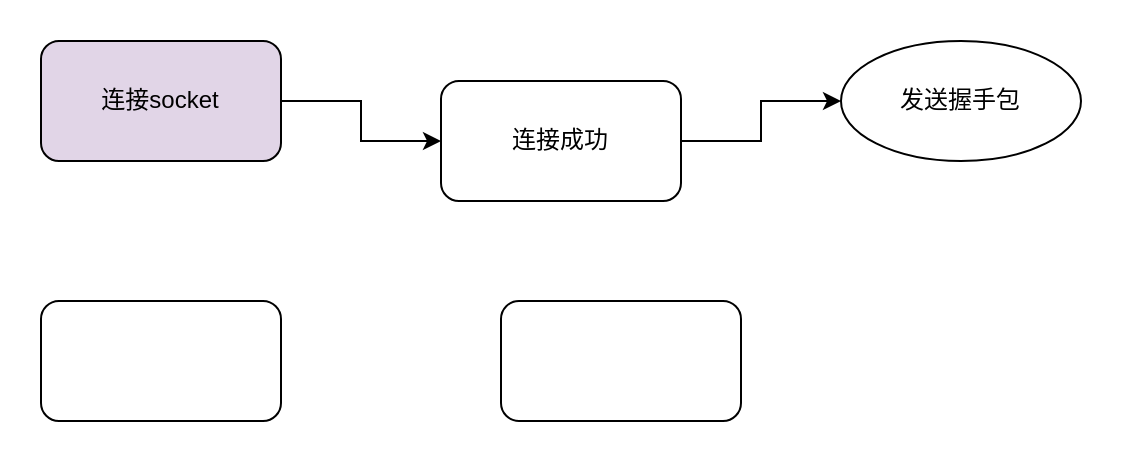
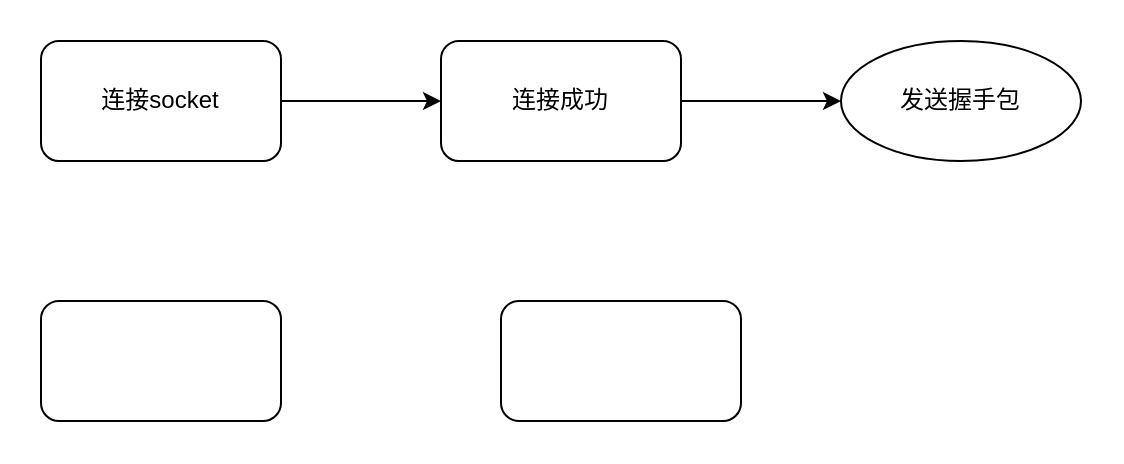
- <mxCell id="3" value="连接socket" style="rounded=1;whiteSpace=wrap;html=1;fillColor=#e1d5e7;" parent="1" vertex="1"><mxGeometry x="20" y="20" width="120" height="60" as="geometry" /></mxCell>
+ <mxCell id="3" value="连接socket" style="rounded=1;whiteSpace=wrap;html=1;" parent="1" vertex="1"><mxGeometry x="20" y="20" width="120" height="60" as="geometry" /></mxCell>
- <mxCell id="5" value="连接成功" style="whiteSpace=wrap;html=1;rounded=1;" vertex="1" parent="1"><mxGeometry x="220" y="40" width="120" height="60" as="geometry" /></mxCell>
+ <mxCell id="5" value="连接成功" style="whiteSpace=wrap;html=1;rounded=1;" vertex="1" parent="1"><mxGeometry x="220" y="20" width="120" height="60" as="geometry" /></mxCell>
